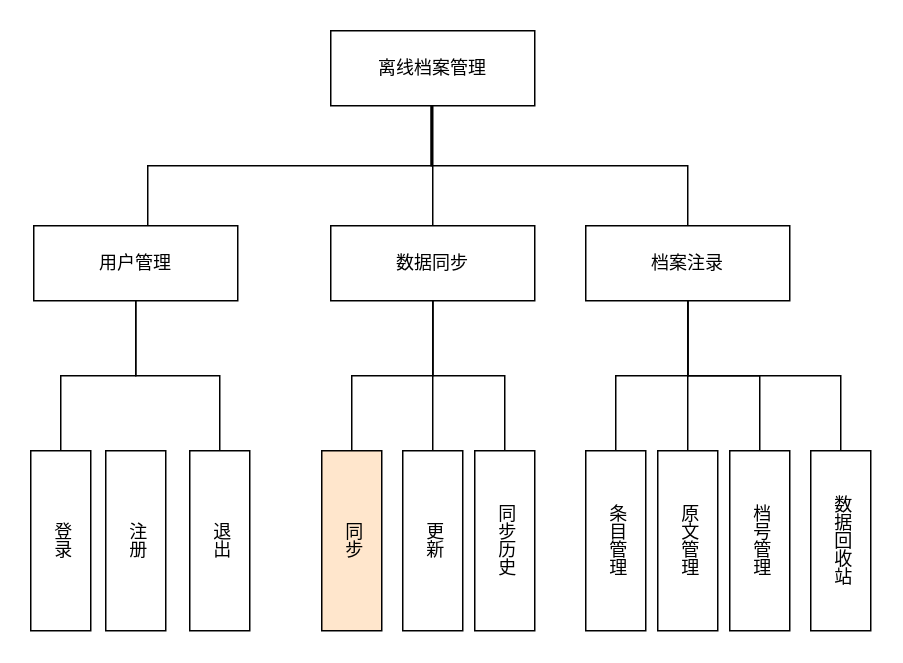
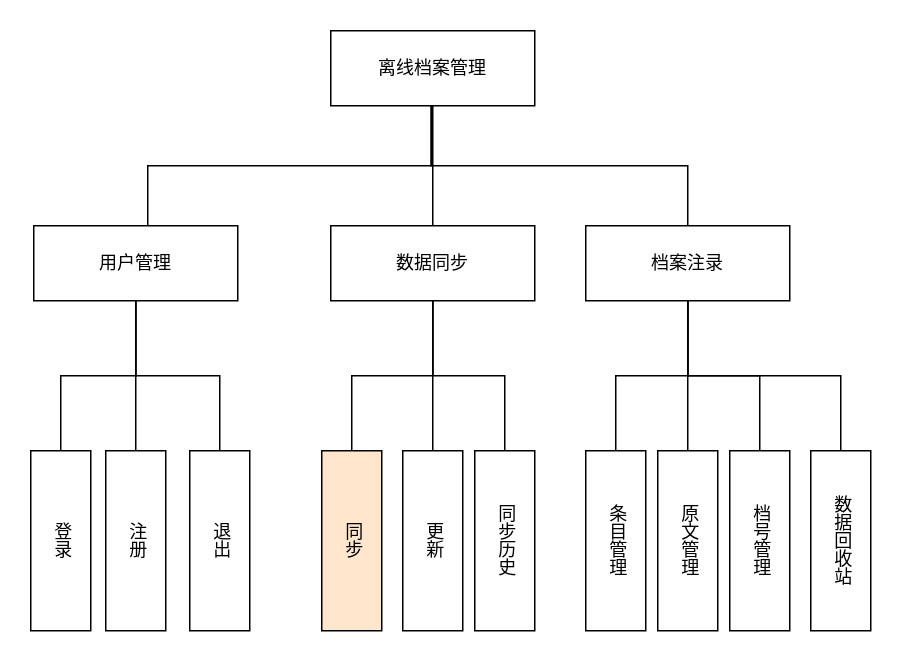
+ <mxCell id="12" style="edgeStyle=orthogonalEdgeStyle;rounded=0;orthogonalLoop=1;jettySize=auto;html=1;endArrow=none;startFill=0;" edge="1" parent="1" source="14" target="20"><mxGeometry relative="1" as="geometry" /></mxCell>
